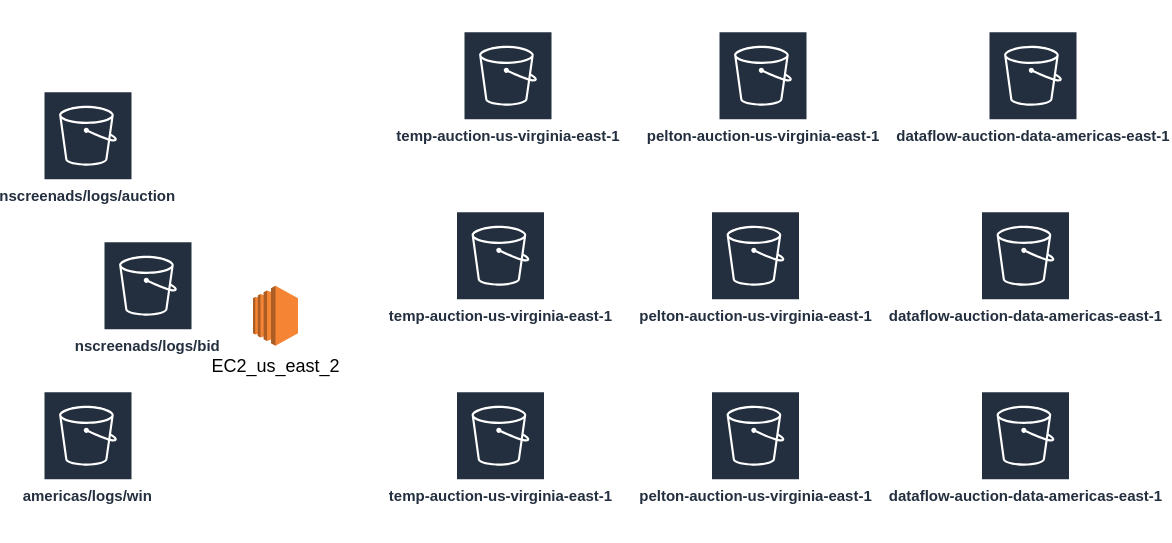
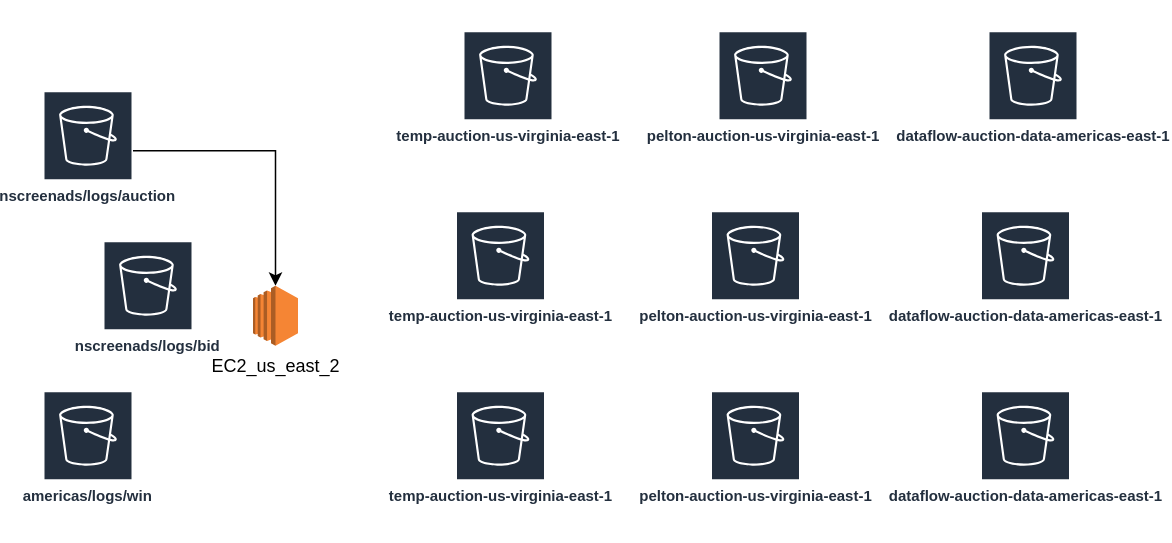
+ <mxCell id="2" style="edgeStyle=orthogonalEdgeStyle;rounded=0;orthogonalLoop=1;jettySize=auto;html=1;" edge="1" parent="1" source="3" target="4"><mxGeometry relative="1" as="geometry" /></mxCell>
